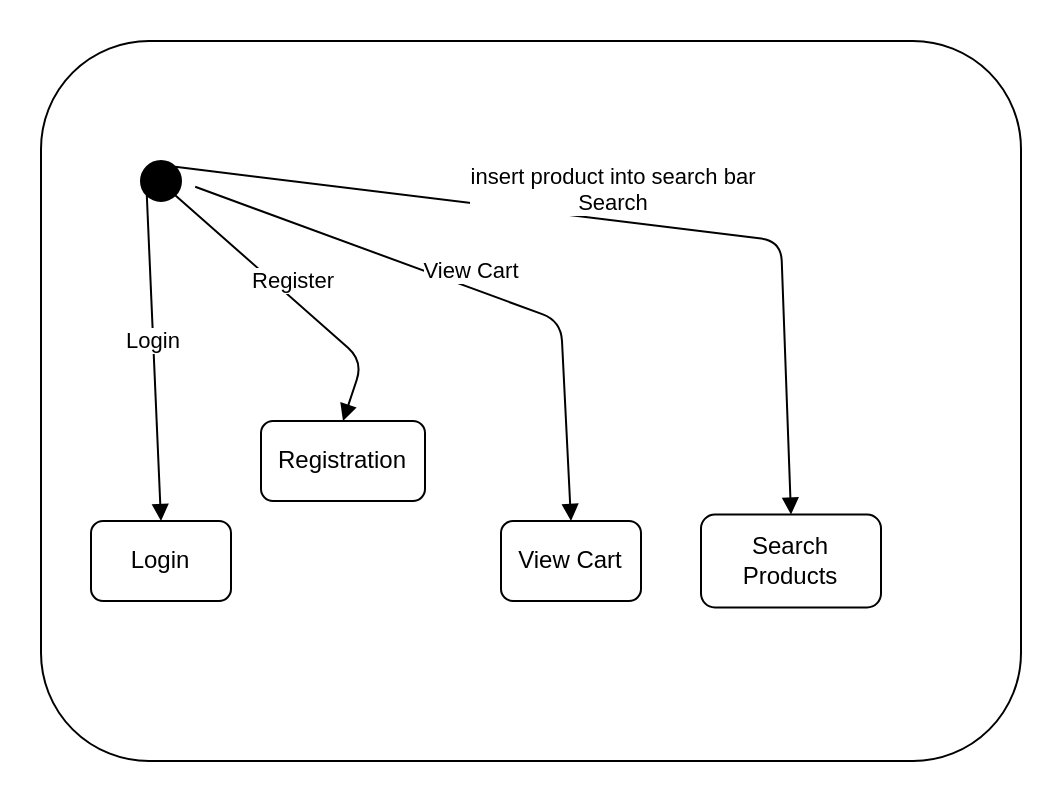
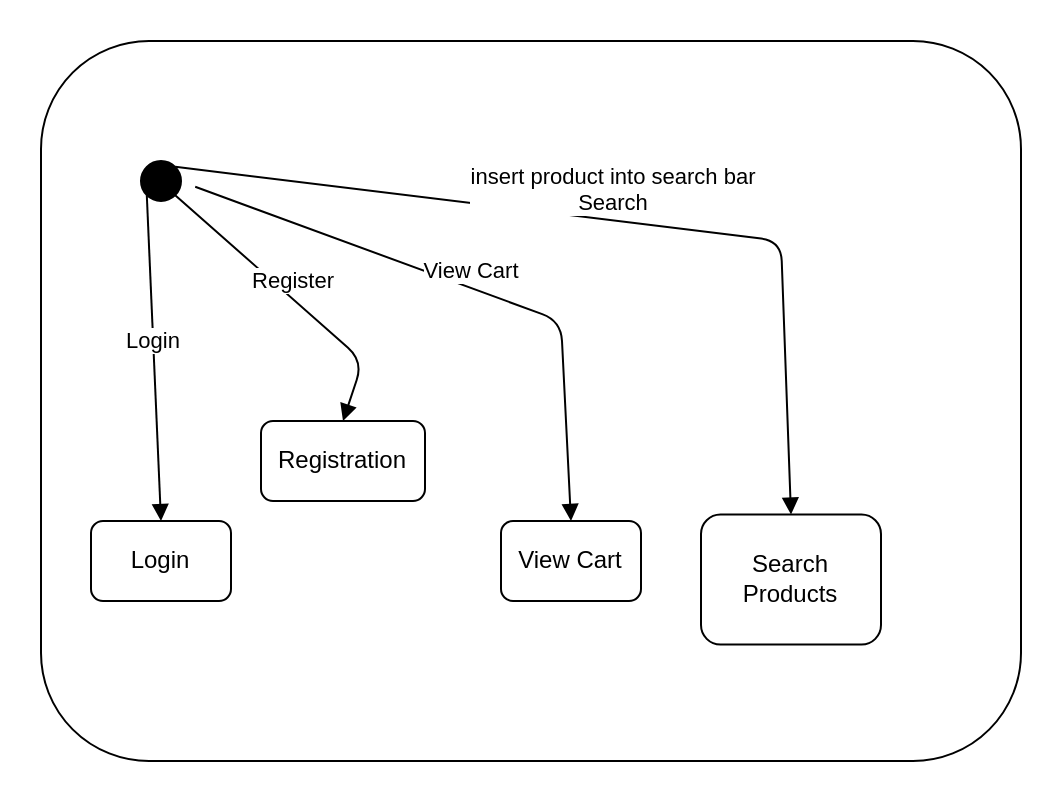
- <mxCell id="7" value="Search Products" style="shape=ext;rounded=1;html=1;whiteSpace=wrap;" vertex="1" parent="1"><mxGeometry x="350" y="256.78" width="90" height="46.45" as="geometry" /></mxCell>
+ <mxCell id="7" value="Search Products" style="shape=ext;rounded=1;html=1;whiteSpace=wrap;" vertex="1" parent="1"><mxGeometry x="350" y="256.78" width="90" height="65" as="geometry" /></mxCell>
